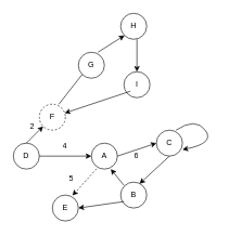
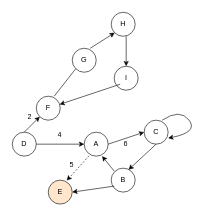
- <mxCell id="7" value="F" style="ellipse;whiteSpace=wrap;html=1;aspect=fixed;dashed=1;" vertex="1" parent="1"><mxGeometry x="60" y="160" width="40" height="40" as="geometry" /></mxCell>
+ <mxCell id="7" value="F" style="ellipse;whiteSpace=wrap;html=1;aspect=fixed;" vertex="1" parent="1"><mxGeometry x="60" y="160" width="40" height="40" as="geometry" /></mxCell>
- <mxCell id="10" value="5" style="text;strokeColor=none;fillColor=none;align=left;verticalAlign=middle;spacingLeft=4;spacingRight=4;overflow=hidden;points=[[0,0.5],[1,0.5]];portConstraint=eastwest;rotatable=0;whiteSpace=wrap;html=1;" vertex="1" parent="1"><mxGeometry x="100" y="260" width="20" height="30" as="geometry" /></mxCell>
+ <mxCell id="10" value="5" style="text;strokeColor=none;fillColor=none;align=left;verticalAlign=middle;spacingLeft=4;spacingRight=4;overflow=hidden;points=[[0,0.5],[1,0.5]];portConstraint=eastwest;rotatable=0;whiteSpace=wrap;html=1;" vertex="1" parent="1"><mxGeometry x="110" y="260" width="20" height="30" as="geometry" /></mxCell>
- <mxCell id="6" value="E" style="ellipse;whiteSpace=wrap;html=1;aspect=fixed;" vertex="1" parent="1"><mxGeometry x="80" y="300" width="40" height="40" as="geometry" /></mxCell>
+ <mxCell id="6" value="E" style="ellipse;whiteSpace=wrap;html=1;aspect=fixed;fillColor=#ffe6cc;" vertex="1" parent="1"><mxGeometry x="80" y="300" width="40" height="40" as="geometry" /></mxCell>
